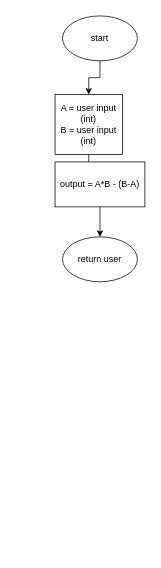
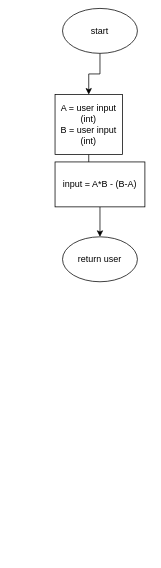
- <mxCell id="4" value="start" style="ellipse;whiteSpace=wrap;html=1;" parent="1" vertex="1"><mxGeometry x="83" y="20" width="100" height="60" as="geometry" /></mxCell>
+ <mxCell id="4" value="start" style="ellipse;whiteSpace=wrap;html=1;" parent="1" vertex="1"><mxGeometry x="83" y="10" width="100" height="60" as="geometry" /></mxCell>
- <mxCell id="8" value="output = A*B - (B-A)" style="whiteSpace=wrap;html=1;rounded=0;" vertex="1" parent="1"><mxGeometry x="73" y="215" width="120" height="60" as="geometry" /></mxCell>
+ <mxCell id="8" value="input = A*B - (B-A)" style="whiteSpace=wrap;html=1;rounded=0;" vertex="1" parent="1"><mxGeometry x="73" y="215" width="120" height="60" as="geometry" /></mxCell>
